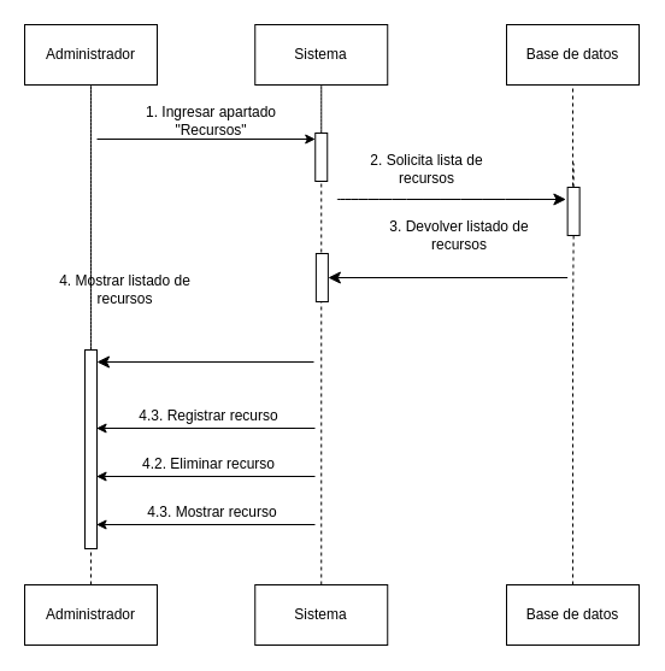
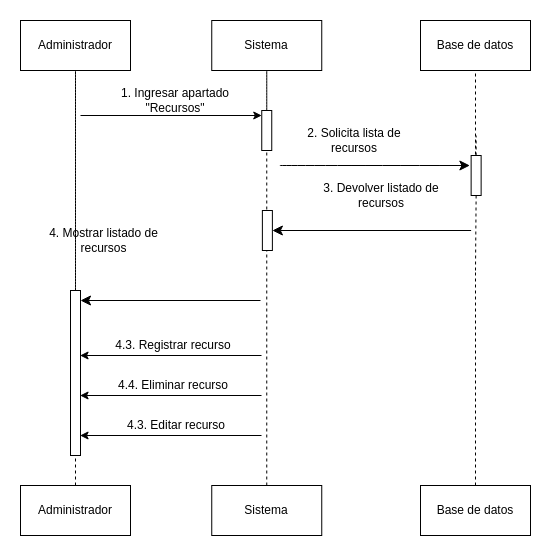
- <mxCell id="31" value="4.2. Eliminar recurso" style="text;html=1;align=center;verticalAlign=middle;whiteSpace=wrap;rounded=0;" vertex="1" parent="1"><mxGeometry x="88.44" y="375" width="170" height="20" as="geometry" /></mxCell>
+ <mxCell id="31" value="4.4. Eliminar recurso" style="text;html=1;align=center;verticalAlign=middle;whiteSpace=wrap;rounded=0;" vertex="1" parent="1"><mxGeometry x="88.44" y="375" width="170" height="20" as="geometry" /></mxCell>
- <mxCell id="33" value="4.3. Mostrar recurso" style="text;html=1;align=center;verticalAlign=middle;whiteSpace=wrap;rounded=0;" vertex="1" parent="1"><mxGeometry x="90.94" y="415" width="170" height="20" as="geometry" /></mxCell>
+ <mxCell id="33" value="4.3. Editar recurso" style="text;html=1;align=center;verticalAlign=middle;whiteSpace=wrap;rounded=0;" vertex="1" parent="1"><mxGeometry x="90.94" y="415" width="170" height="20" as="geometry" /></mxCell>
